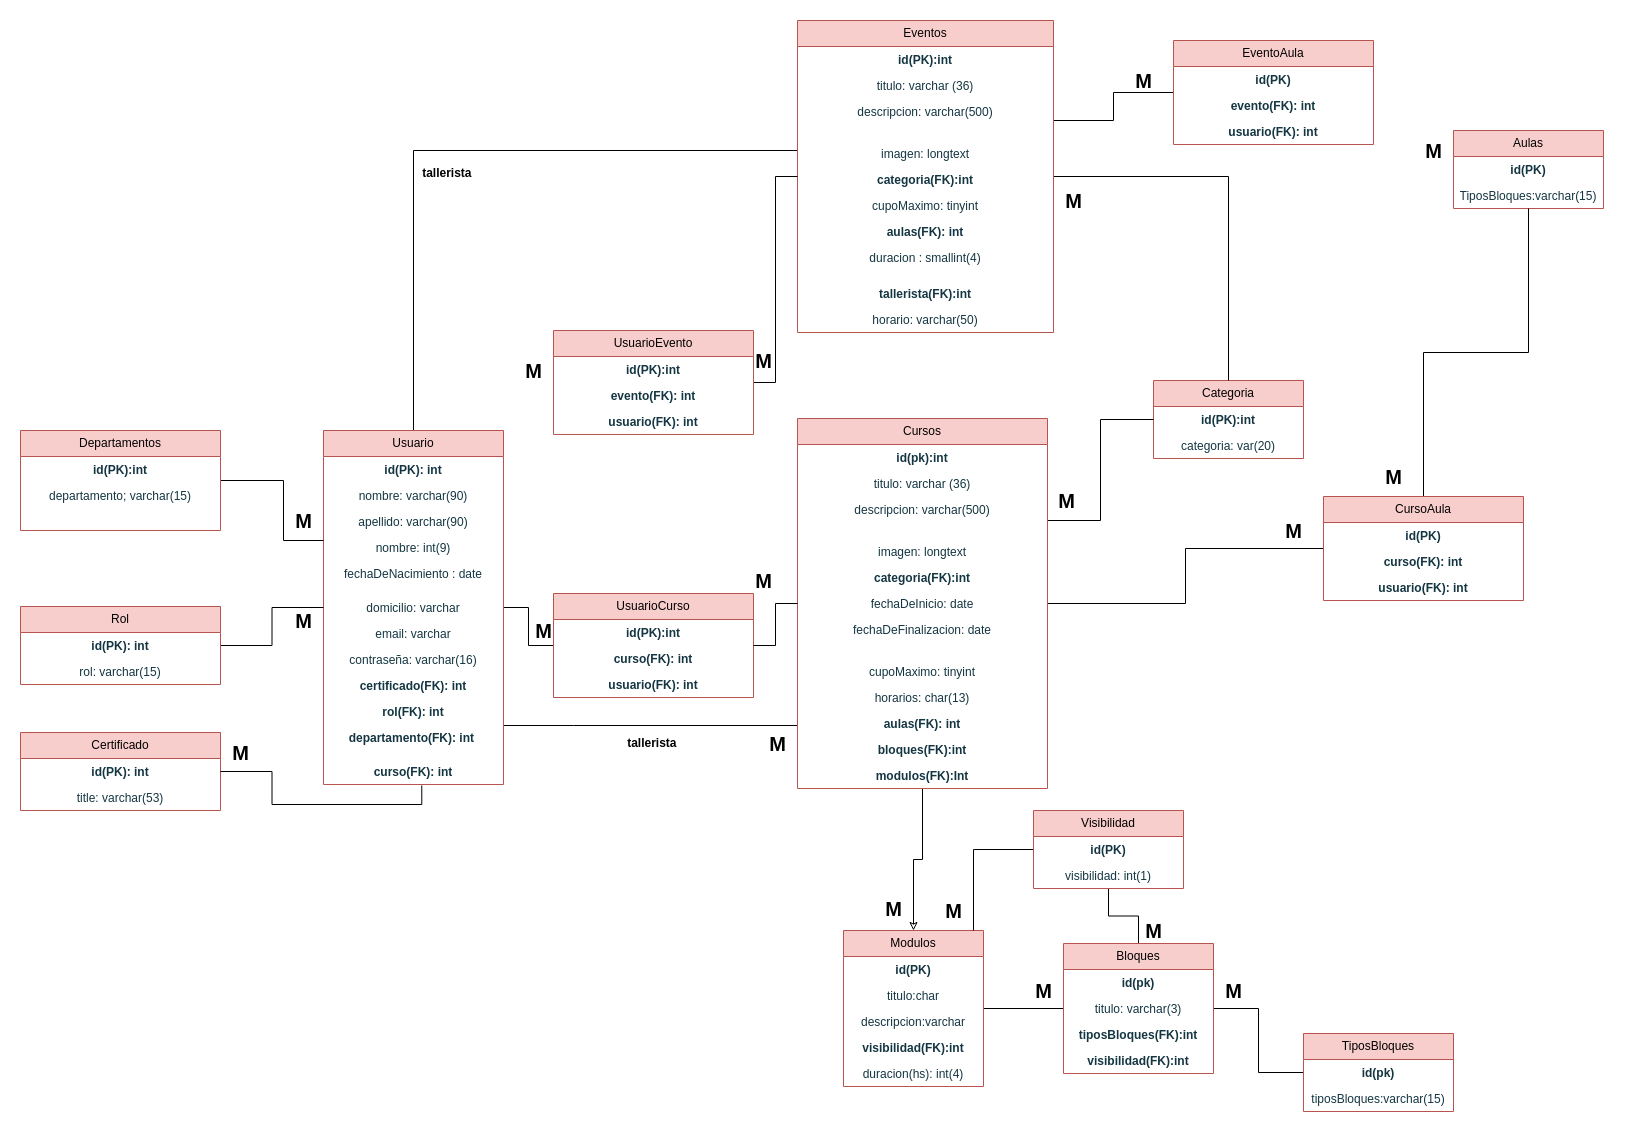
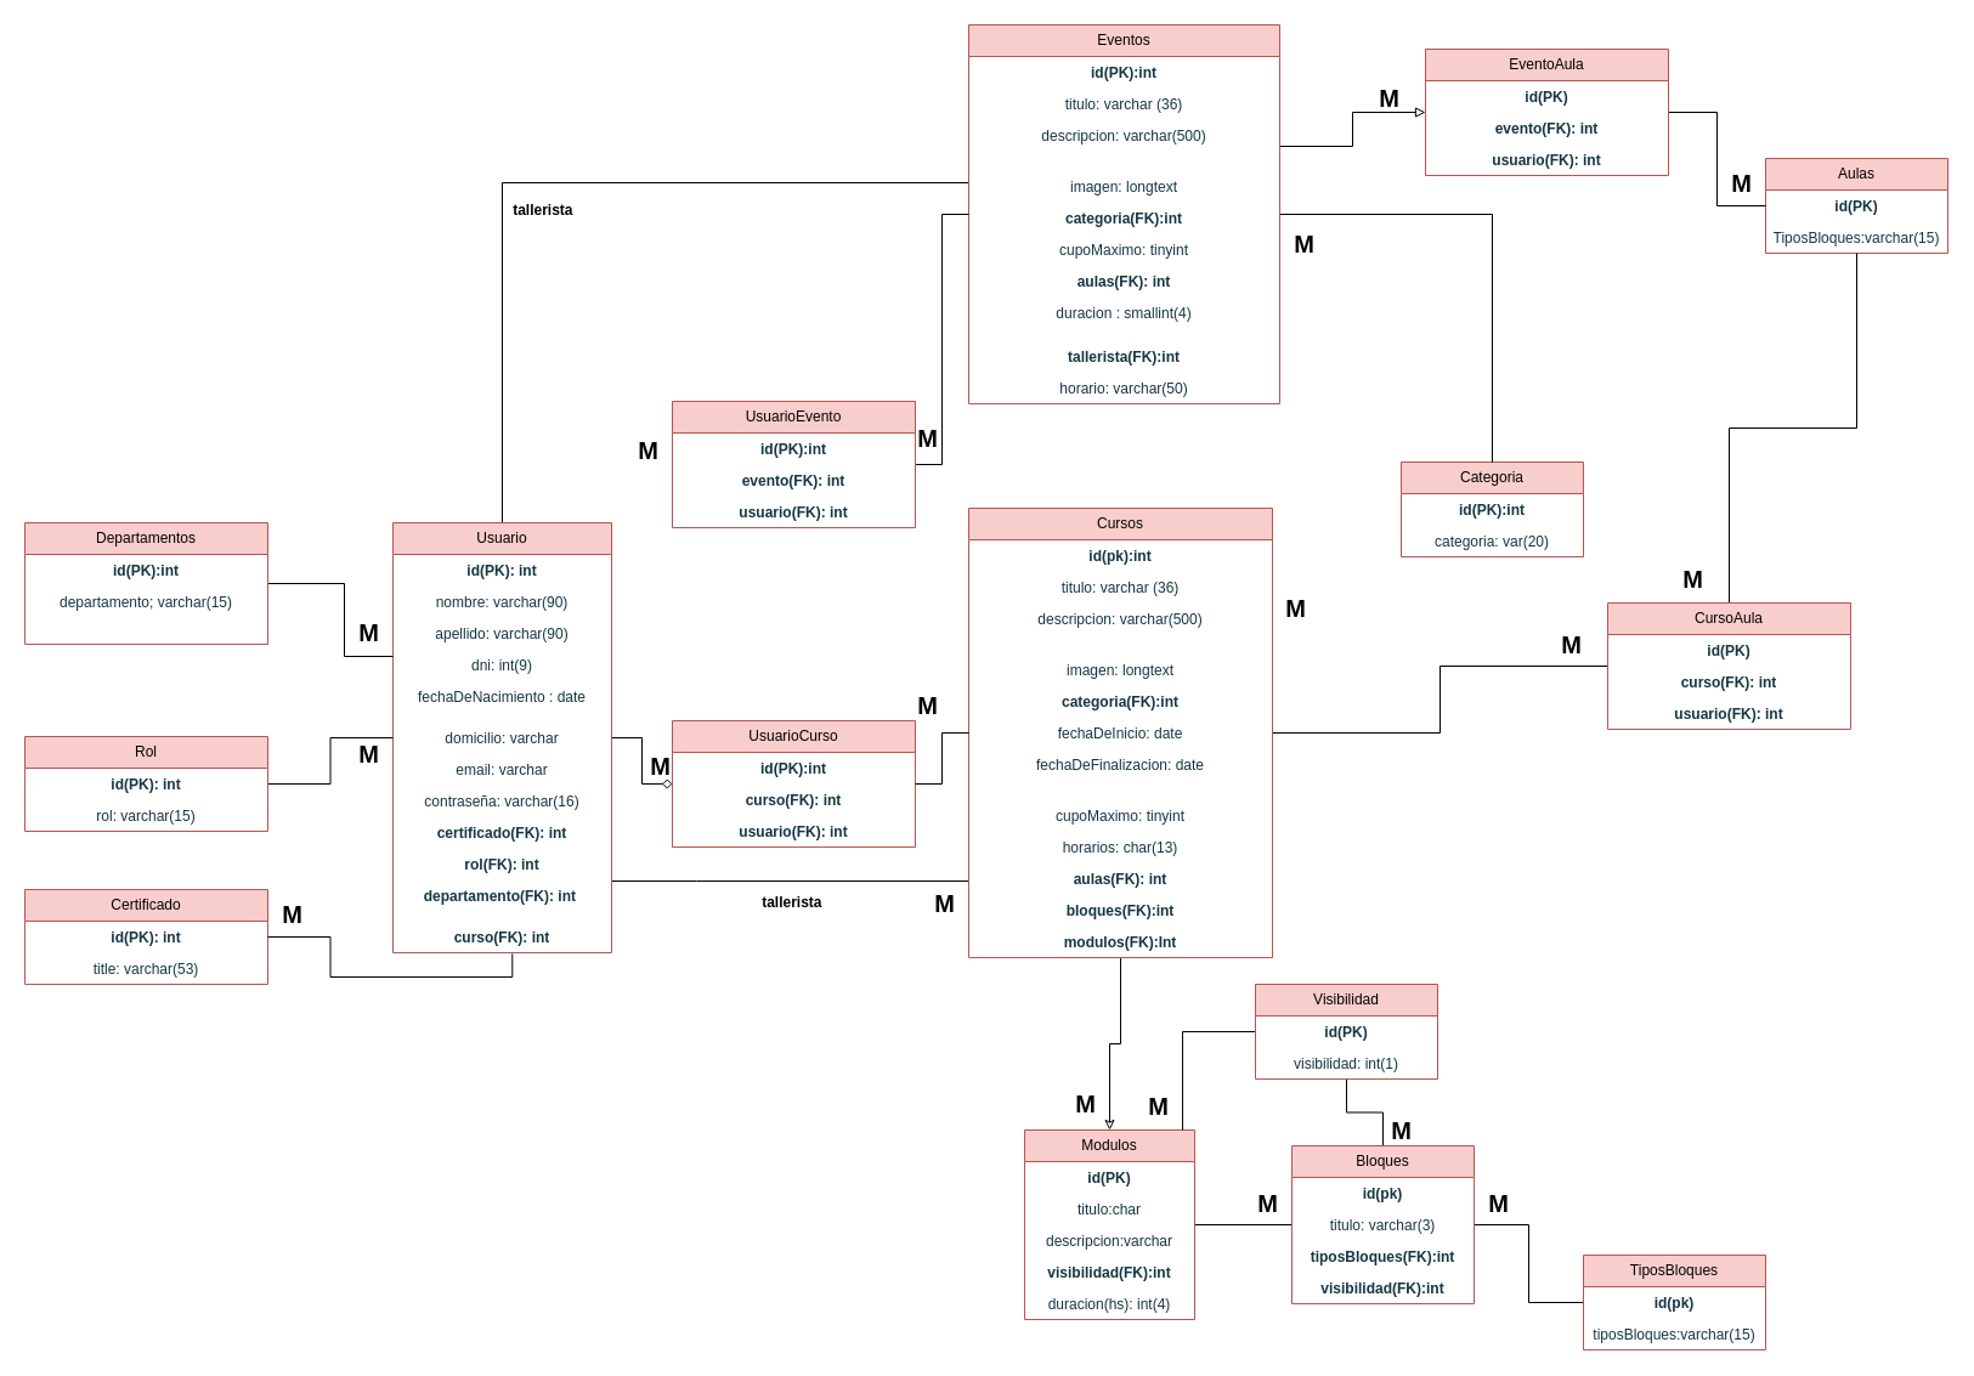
- <mxCell id="60" style="edgeStyle=orthogonalEdgeStyle;rounded=0;orthogonalLoop=1;jettySize=auto;html=1;endArrow=none;endFill=0;" edge="1" parent="1" source="61" target="117"><mxGeometry relative="1" as="geometry"><Array as="points"><mxPoint x="1113" y="120" /><mxPoint x="1113" y="92" /></Array></mxGeometry></mxCell>
+ <mxCell id="60" style="edgeStyle=orthogonalEdgeStyle;rounded=0;orthogonalLoop=1;jettySize=auto;html=1;endArrow=block;endFill=0;" edge="1" parent="1" source="61" target="117"><mxGeometry relative="1" as="geometry"><Array as="points"><mxPoint x="1113" y="120" /><mxPoint x="1113" y="92" /></Array></mxGeometry></mxCell>
+ <mxCell id="116" style="edgeStyle=orthogonalEdgeStyle;rounded=0;orthogonalLoop=1;jettySize=auto;html=1;endArrow=none;endFill=0;" edge="1" parent="1" source="117" target="88"><mxGeometry relative="1" as="geometry" /></mxCell>
- <mxCell id="25" style="edgeStyle=orthogonalEdgeStyle;rounded=0;orthogonalLoop=1;jettySize=auto;html=1;endArrow=none;endFill=0;" edge="1" parent="1" source="28" target="18"><mxGeometry relative="1" as="geometry"><Array as="points"><mxPoint x="1100" y="520" /><mxPoint x="1100" y="419" /></Array></mxGeometry></mxCell>
- <mxCell id="9" value="nombre: int(9)" style="text;strokeColor=none;fillColor=none;align=center;verticalAlign=top;spacingLeft=4;spacingRight=4;overflow=hidden;rotatable=0;points=[[0,0.5],[1,0.5]];portConstraint=eastwest;whiteSpace=wrap;html=1;fontColor=#143642;" vertex="1" parent="5"><mxGeometry y="104" width="180" height="26" as="geometry" /></mxCell>
+ <mxCell id="9" value="dni: int(9)" style="text;strokeColor=none;fillColor=none;align=center;verticalAlign=top;spacingLeft=4;spacingRight=4;overflow=hidden;rotatable=0;points=[[0,0.5],[1,0.5]];portConstraint=eastwest;whiteSpace=wrap;html=1;fontColor=#143642;" vertex="1" parent="5"><mxGeometry y="104" width="180" height="26" as="geometry" /></mxCell>
- <mxCell id="2" style="edgeStyle=orthogonalEdgeStyle;rounded=0;orthogonalLoop=1;jettySize=auto;html=1;endArrow=none;endFill=0;" edge="1" parent="1" source="5" target="79"><mxGeometry relative="1" as="geometry" /></mxCell>
+ <mxCell id="2" style="edgeStyle=orthogonalEdgeStyle;rounded=0;orthogonalLoop=1;jettySize=auto;html=1;endArrow=diamond;endFill=0;" edge="1" parent="1" source="5" target="79"><mxGeometry relative="1" as="geometry" /></mxCell>
